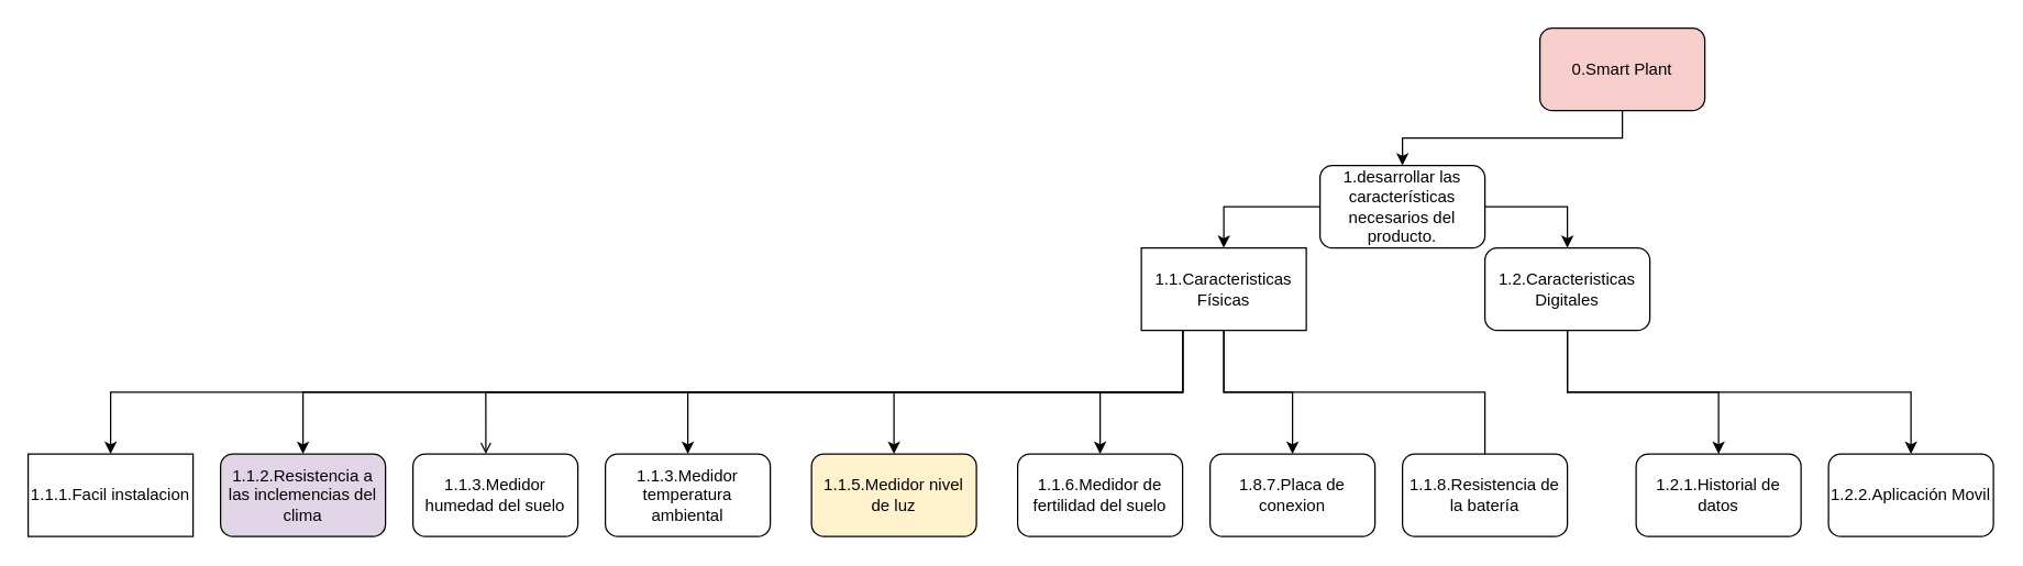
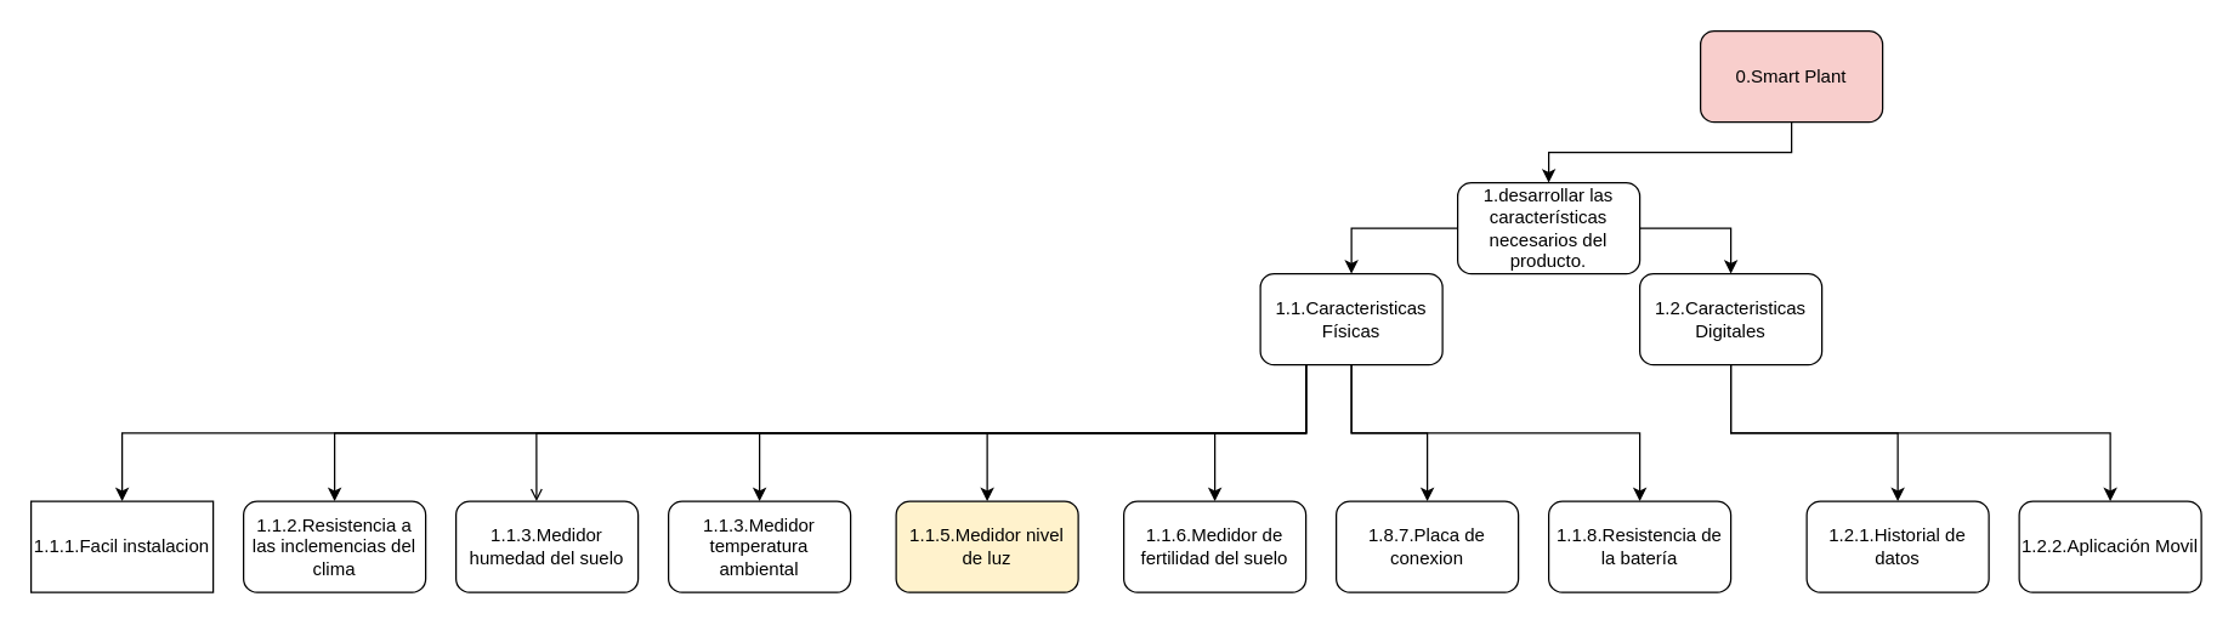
- <mxCell id="18" value="1.1.Caracteristicas Físicas" style="whiteSpace=wrap;html=1;rounded=0;" vertex="1" parent="1"><mxGeometry x="830" y="180" width="120" height="60" as="geometry" /></mxCell>
+ <mxCell id="18" value="1.1.Caracteristicas Físicas" style="rounded=1;whiteSpace=wrap;html=1;" vertex="1" parent="1"><mxGeometry x="830" y="180" width="120" height="60" as="geometry" /></mxCell>
- <mxCell id="17" style="edgeStyle=orthogonalEdgeStyle;rounded=0;orthogonalLoop=1;jettySize=auto;html=1;exitX=0.5;exitY=1;exitDx=0;exitDy=0;entryX=0.5;entryY=0;entryDx=0;entryDy=0;endArrow=none;" edge="1" parent="1" source="18" target="28"><mxGeometry relative="1" as="geometry" /></mxCell>
+ <mxCell id="17" style="edgeStyle=orthogonalEdgeStyle;rounded=0;orthogonalLoop=1;jettySize=auto;html=1;exitX=0.5;exitY=1;exitDx=0;exitDy=0;entryX=0.5;entryY=0;entryDx=0;entryDy=0;" edge="1" parent="1" source="18" target="28"><mxGeometry relative="1" as="geometry" /></mxCell>
- <mxCell id="26" value="1.1.2.Resistencia a las inclemencias del clima" style="rounded=1;whiteSpace=wrap;html=1;fillColor=#e1d5e7;" vertex="1" parent="1"><mxGeometry x="160" y="330" width="120" height="60" as="geometry" /></mxCell>
+ <mxCell id="26" value="1.1.2.Resistencia a las inclemencias del clima" style="rounded=1;whiteSpace=wrap;html=1;" vertex="1" parent="1"><mxGeometry x="160" y="330" width="120" height="60" as="geometry" /></mxCell>
